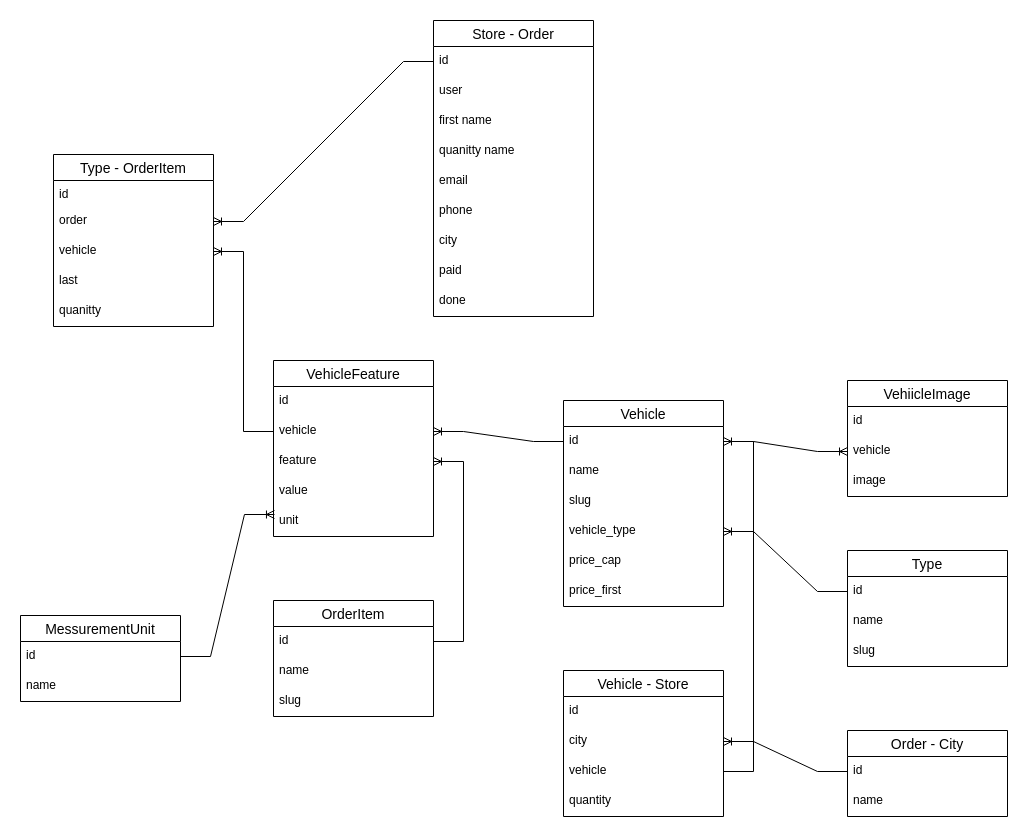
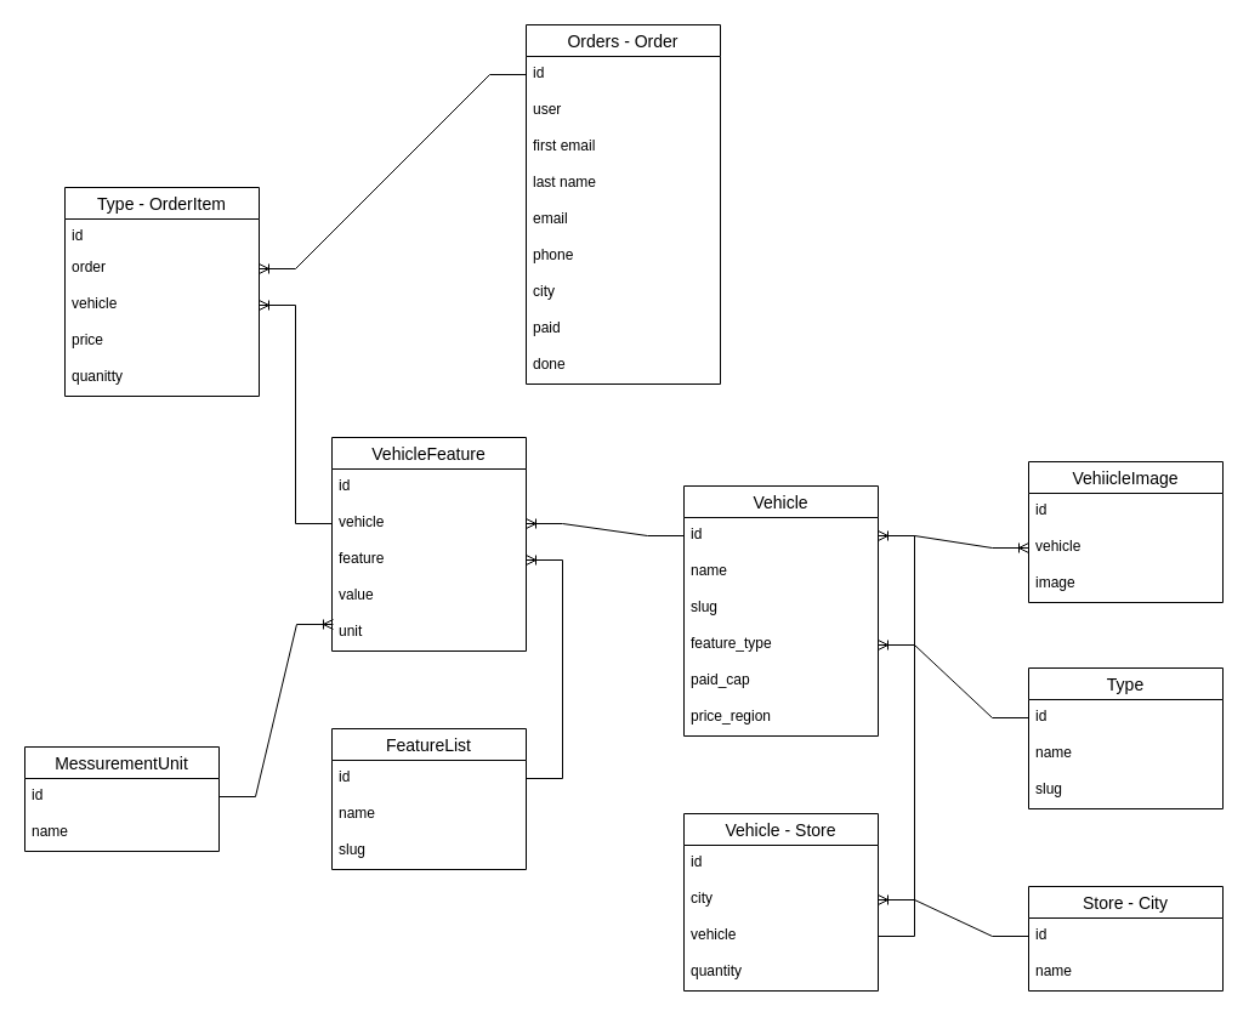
- <mxCell id="45" value="Store - Order" style="swimlane;fontStyle=0;childLayout=stackLayout;horizontal=1;startSize=26;horizontalStack=0;resizeParent=1;resizeParentMax=0;resizeLast=0;collapsible=1;marginBottom=0;align=center;fontSize=14;" vertex="1" parent="1"><mxGeometry y="20" width="160" height="296" as="geometry" x="433" /></mxCell>
+ <mxCell id="45" value="Orders - Order" style="swimlane;fontStyle=0;childLayout=stackLayout;horizontal=1;startSize=26;horizontalStack=0;resizeParent=1;resizeParentMax=0;resizeLast=0;collapsible=1;marginBottom=0;align=center;fontSize=14;" vertex="1" parent="1"><mxGeometry y="20" width="160" height="296" as="geometry" x="433" /></mxCell>
- <mxCell id="48" value="first name" style="text;strokeColor=none;fillColor=none;spacingLeft=4;spacingRight=4;overflow=hidden;rotatable=0;points=[[0,0.5],[1,0.5]];portConstraint=eastwest;fontSize=12;" vertex="1" parent="45"><mxGeometry y="86" width="160" height="30" as="geometry" /></mxCell>
+ <mxCell id="48" value="first email" style="text;strokeColor=none;fillColor=none;spacingLeft=4;spacingRight=4;overflow=hidden;rotatable=0;points=[[0,0.5],[1,0.5]];portConstraint=eastwest;fontSize=12;" vertex="1" parent="45"><mxGeometry y="86" width="160" height="30" as="geometry" /></mxCell>
- <mxCell id="49" value="quanitty name" style="text;strokeColor=none;fillColor=none;spacingLeft=4;spacingRight=4;overflow=hidden;rotatable=0;points=[[0,0.5],[1,0.5]];portConstraint=eastwest;fontSize=12;" vertex="1" parent="45"><mxGeometry y="116" width="160" height="30" as="geometry" /></mxCell>
+ <mxCell id="49" value="last name" style="text;strokeColor=none;fillColor=none;spacingLeft=4;spacingRight=4;overflow=hidden;rotatable=0;points=[[0,0.5],[1,0.5]];portConstraint=eastwest;fontSize=12;" vertex="1" parent="45"><mxGeometry y="116" width="160" height="30" as="geometry" /></mxCell>
- <mxCell id="59" value="last" style="text;strokeColor=none;fillColor=none;spacingLeft=4;spacingRight=4;overflow=hidden;rotatable=0;points=[[0,0.5],[1,0.5]];portConstraint=eastwest;fontSize=12;" vertex="1" parent="55"><mxGeometry y="112" width="160" height="30" as="geometry" /></mxCell>
+ <mxCell id="59" value="price" style="text;strokeColor=none;fillColor=none;spacingLeft=4;spacingRight=4;overflow=hidden;rotatable=0;points=[[0,0.5],[1,0.5]];portConstraint=eastwest;fontSize=12;" vertex="1" parent="55"><mxGeometry y="112" width="160" height="30" as="geometry" /></mxCell>
- <mxCell id="6" value="vehicle_type" style="text;strokeColor=none;fillColor=none;spacingLeft=4;spacingRight=4;overflow=hidden;rotatable=0;points=[[0,0.5],[1,0.5]];portConstraint=eastwest;fontSize=12;" parent="2" vertex="1"><mxGeometry y="116" width="160" height="30" as="geometry" /></mxCell>
+ <mxCell id="6" value="feature_type" style="text;strokeColor=none;fillColor=none;spacingLeft=4;spacingRight=4;overflow=hidden;rotatable=0;points=[[0,0.5],[1,0.5]];portConstraint=eastwest;fontSize=12;" parent="2" vertex="1"><mxGeometry y="116" width="160" height="30" as="geometry" /></mxCell>
- <mxCell id="7" value="price_cap" style="text;strokeColor=none;fillColor=none;spacingLeft=4;spacingRight=4;overflow=hidden;rotatable=0;points=[[0,0.5],[1,0.5]];portConstraint=eastwest;fontSize=12;" parent="2" vertex="1"><mxGeometry y="146" width="160" height="30" as="geometry" /></mxCell>
+ <mxCell id="7" value="paid_cap" style="text;strokeColor=none;fillColor=none;spacingLeft=4;spacingRight=4;overflow=hidden;rotatable=0;points=[[0,0.5],[1,0.5]];portConstraint=eastwest;fontSize=12;" parent="2" vertex="1"><mxGeometry y="146" width="160" height="30" as="geometry" /></mxCell>
- <mxCell id="8" value="price_first" style="text;strokeColor=none;fillColor=none;spacingLeft=4;spacingRight=4;overflow=hidden;rotatable=0;points=[[0,0.5],[1,0.5]];portConstraint=eastwest;fontSize=12;" parent="2" vertex="1"><mxGeometry y="176" width="160" height="30" as="geometry" /></mxCell>
+ <mxCell id="8" value="price_region" style="text;strokeColor=none;fillColor=none;spacingLeft=4;spacingRight=4;overflow=hidden;rotatable=0;points=[[0,0.5],[1,0.5]];portConstraint=eastwest;fontSize=12;" parent="2" vertex="1"><mxGeometry y="176" width="160" height="30" as="geometry" /></mxCell>
- <mxCell id="25" value="OrderItem" style="swimlane;fontStyle=0;childLayout=stackLayout;horizontal=1;startSize=26;horizontalStack=0;resizeParent=1;resizeParentMax=0;resizeLast=0;collapsible=1;marginBottom=0;align=center;fontSize=14;" parent="1" vertex="1"><mxGeometry x="273" y="600" width="160" height="116" as="geometry" /></mxCell>
+ <mxCell id="25" value="FeatureList" style="swimlane;fontStyle=0;childLayout=stackLayout;horizontal=1;startSize=26;horizontalStack=0;resizeParent=1;resizeParentMax=0;resizeLast=0;collapsible=1;marginBottom=0;align=center;fontSize=14;" parent="1" vertex="1"><mxGeometry x="273" y="600" width="160" height="116" as="geometry" /></mxCell>
- <mxCell id="41" value="Order - City" style="swimlane;fontStyle=0;childLayout=stackLayout;horizontal=1;startSize=26;horizontalStack=0;resizeParent=1;resizeParentMax=0;resizeLast=0;collapsible=1;marginBottom=0;align=center;fontSize=14;" parent="1" vertex="1"><mxGeometry x="847" y="730" width="160" height="86" as="geometry" /></mxCell>
+ <mxCell id="41" value="Store - City" style="swimlane;fontStyle=0;childLayout=stackLayout;horizontal=1;startSize=26;horizontalStack=0;resizeParent=1;resizeParentMax=0;resizeLast=0;collapsible=1;marginBottom=0;align=center;fontSize=14;" parent="1" vertex="1"><mxGeometry x="847" y="730" width="160" height="86" as="geometry" /></mxCell>
